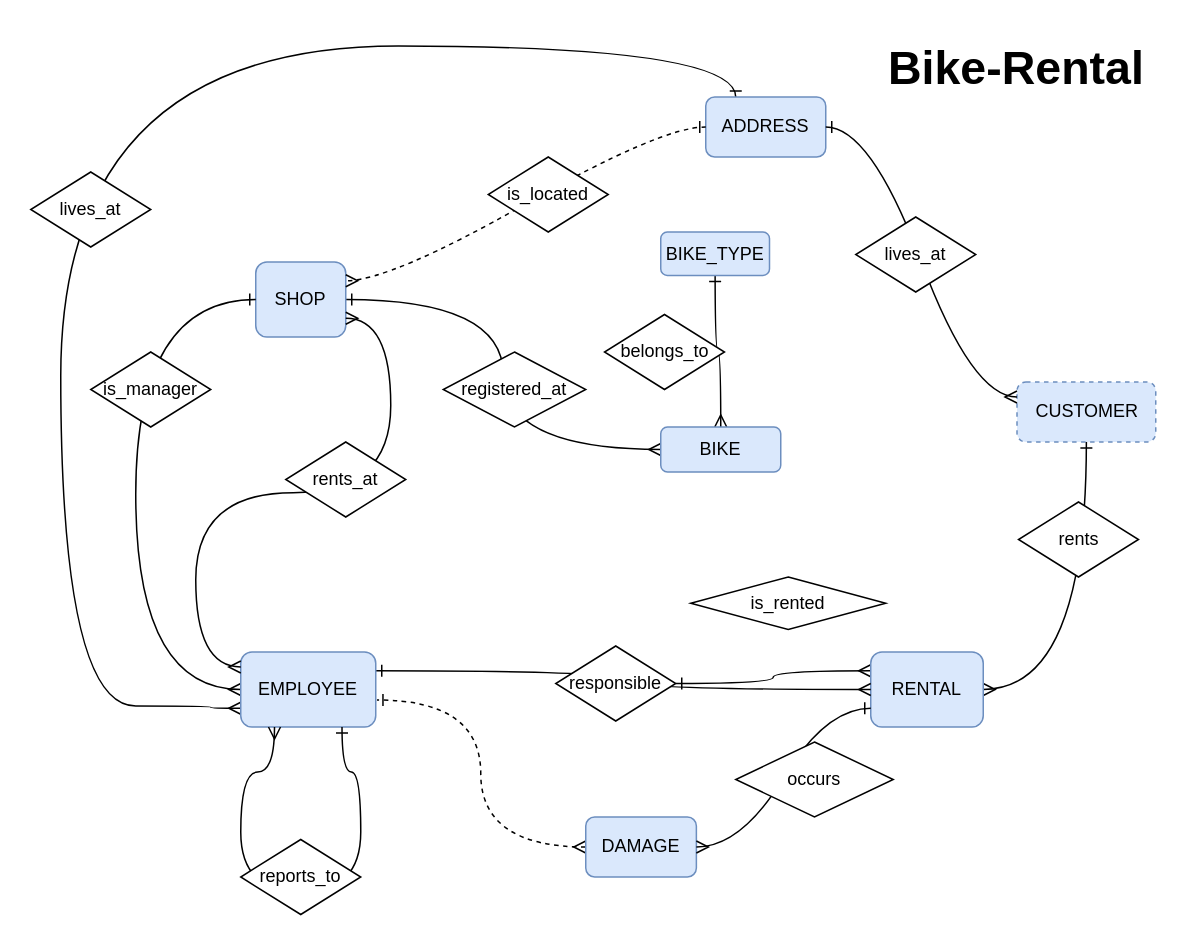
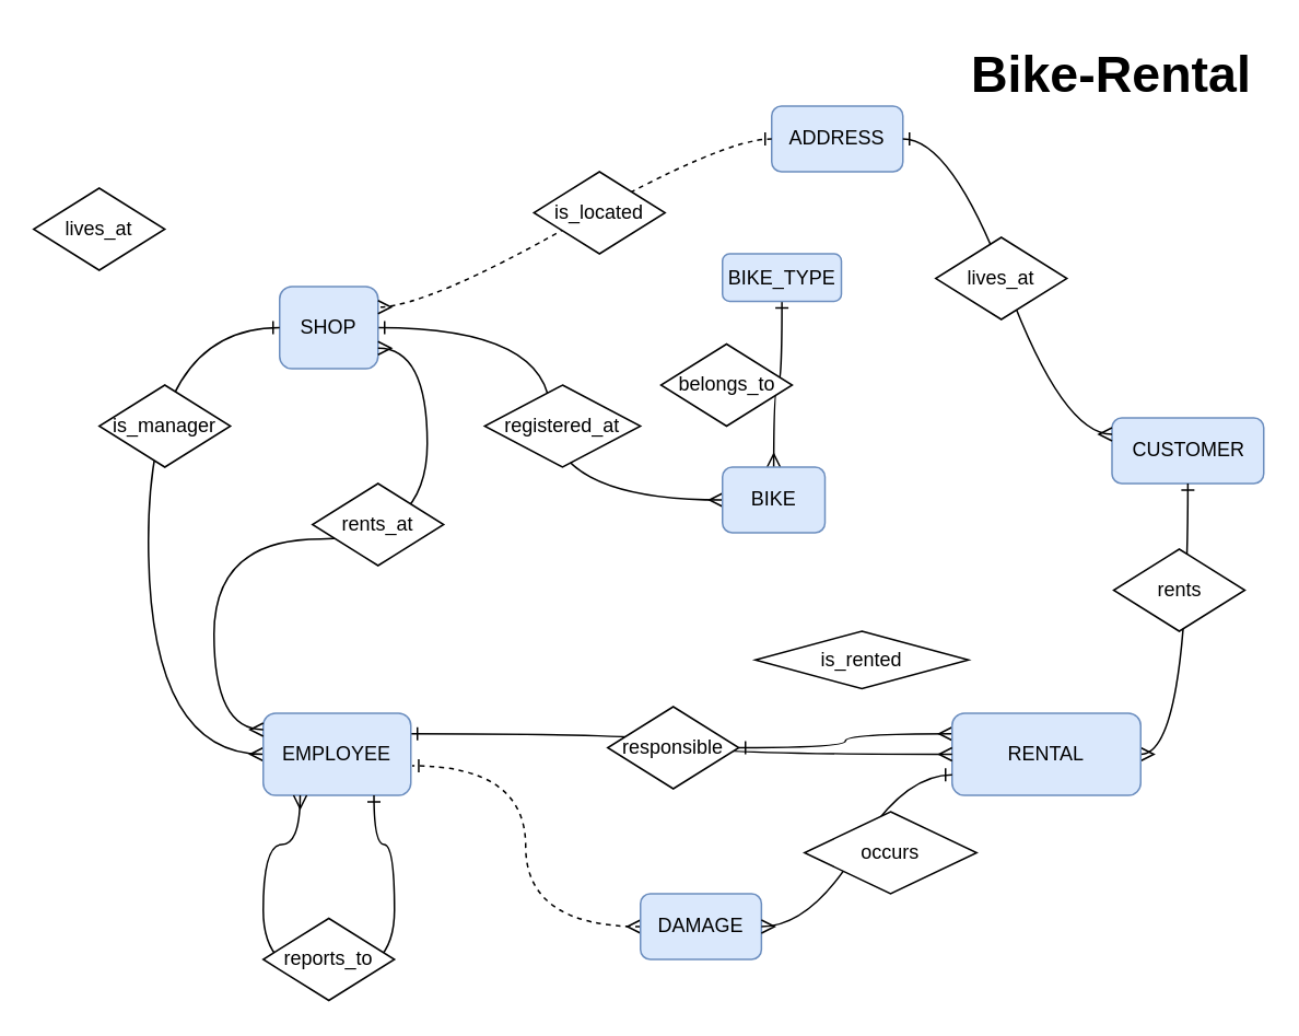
- <mxCell id="12" style="edgeStyle=orthogonalEdgeStyle;curved=1;rounded=0;orthogonalLoop=1;jettySize=auto;html=1;exitX=0;exitY=0.75;exitDx=0;exitDy=0;entryX=0.25;entryY=0;entryDx=0;entryDy=0;endArrow=ERone;endFill=0;startArrow=ERmany;startFill=0;" parent="1" source="15" target="16" edge="1"><mxGeometry relative="1" as="geometry"><Array as="points"><mxPoint x="140" y="472" /><mxPoint x="140" y="470" /><mxPoint x="40" y="470" /><mxPoint x="40" y="30" /><mxPoint x="490" y="30" /></Array></mxGeometry></mxCell>
- <mxCell id="6" value="CUSTOMER" style="rounded=1;whiteSpace=wrap;html=1;fillColor=#dae8fc;strokeColor=#6c8ebf;dashed=1;" parent="1" vertex="1"><mxGeometry x="677.5" y="254" width="92.5" height="40" as="geometry" /></mxCell>
+ <mxCell id="6" value="CUSTOMER" style="rounded=1;whiteSpace=wrap;html=1;fillColor=#dae8fc;strokeColor=#6c8ebf;" parent="1" vertex="1"><mxGeometry x="677.5" y="254" width="92.5" height="40" as="geometry" /></mxCell>
- <mxCell id="4" value="BIKE" style="rounded=1;whiteSpace=wrap;html=1;fillColor=#dae8fc;strokeColor=#6c8ebf;" parent="1" vertex="1"><mxGeometry x="440" y="284" width="80" height="30" as="geometry" /></mxCell>
+ <mxCell id="4" value="BIKE" style="rounded=1;whiteSpace=wrap;html=1;fillColor=#dae8fc;strokeColor=#6c8ebf;" parent="1" vertex="1"><mxGeometry x="440" y="284" width="62.5" height="40" as="geometry" /></mxCell>
- <mxCell id="9" value="RENTAL" style="rounded=1;whiteSpace=wrap;html=1;fillColor=#dae8fc;strokeColor=#6c8ebf;" parent="1" vertex="1"><mxGeometry x="580" y="434" width="75" height="50" as="geometry" /></mxCell>
+ <mxCell id="9" value="RENTAL" style="rounded=1;whiteSpace=wrap;html=1;fillColor=#dae8fc;strokeColor=#6c8ebf;" parent="1" vertex="1"><mxGeometry x="580" y="434" width="115" height="50" as="geometry" /></mxCell>
